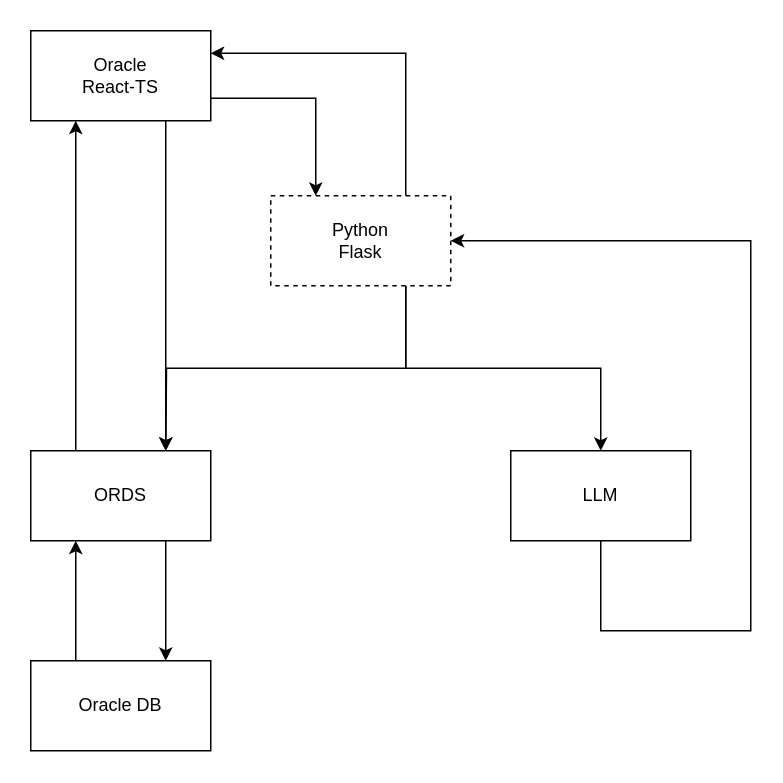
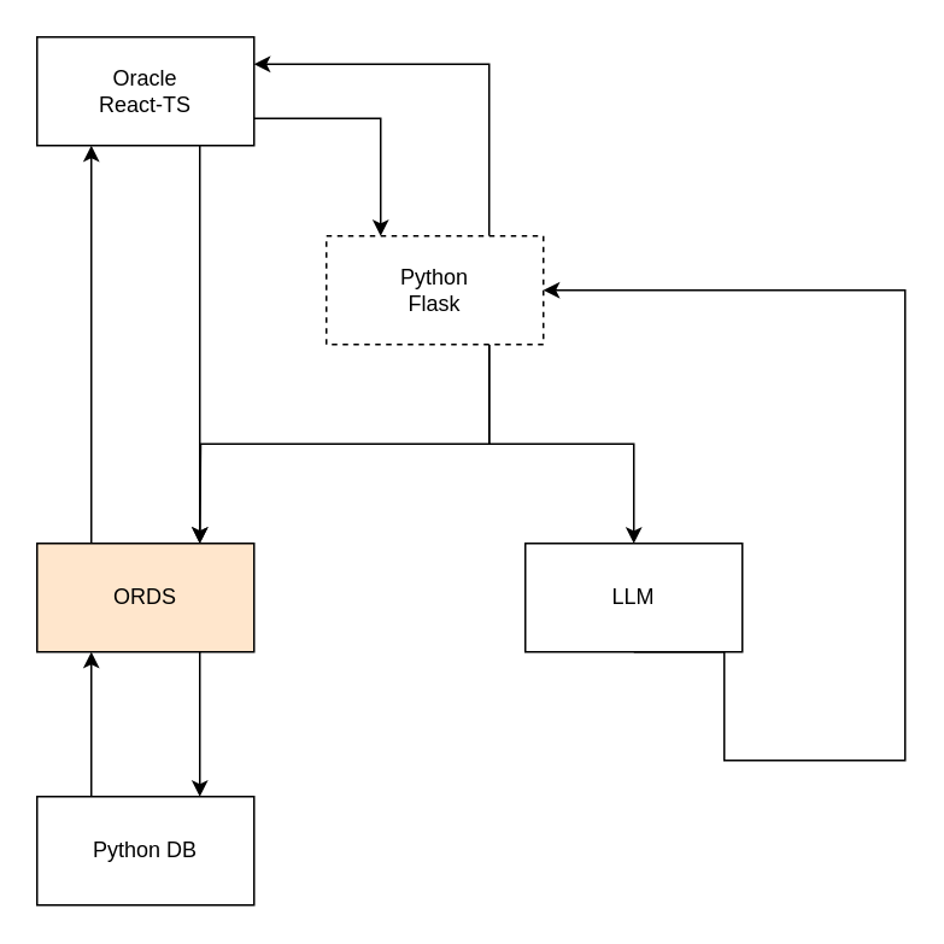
- <mxCell id="11" value="ORDS" style="rounded=0;whiteSpace=wrap;html=1;" vertex="1" parent="1"><mxGeometry x="20" y="300" width="120" height="60" as="geometry" /></mxCell>
+ <mxCell id="11" value="ORDS" style="rounded=0;whiteSpace=wrap;html=1;fillColor=#ffe6cc;" vertex="1" parent="1"><mxGeometry x="20" y="300" width="120" height="60" as="geometry" /></mxCell>
- <mxCell id="15" value="LLM" style="rounded=0;whiteSpace=wrap;html=1;" vertex="1" parent="1"><mxGeometry x="340" y="300" width="120" height="60" as="geometry" /></mxCell>
+ <mxCell id="15" value="LLM" style="rounded=0;whiteSpace=wrap;html=1;" vertex="1" parent="1"><mxGeometry x="290" y="300" width="120" height="60" as="geometry" /></mxCell>
- <mxCell id="13" value="Oracle DB" style="rounded=0;whiteSpace=wrap;html=1;" vertex="1" parent="1"><mxGeometry x="20" y="440" width="120" height="60" as="geometry" /></mxCell>
+ <mxCell id="13" value="Python DB" style="rounded=0;whiteSpace=wrap;html=1;" vertex="1" parent="1"><mxGeometry x="20" y="440" width="120" height="60" as="geometry" /></mxCell>
